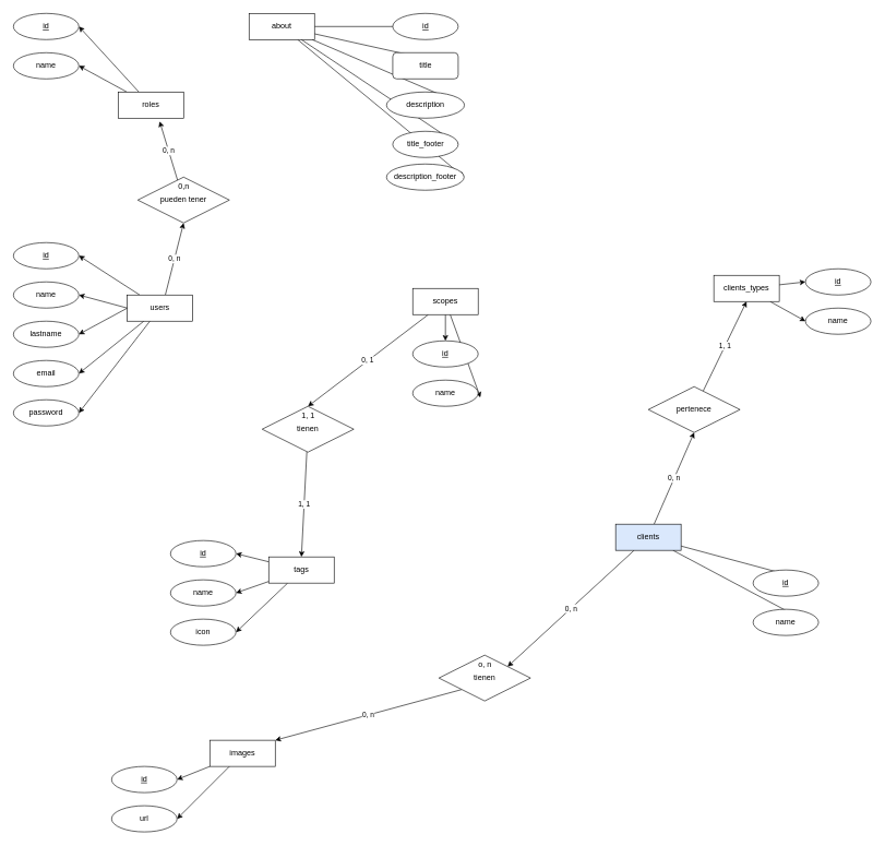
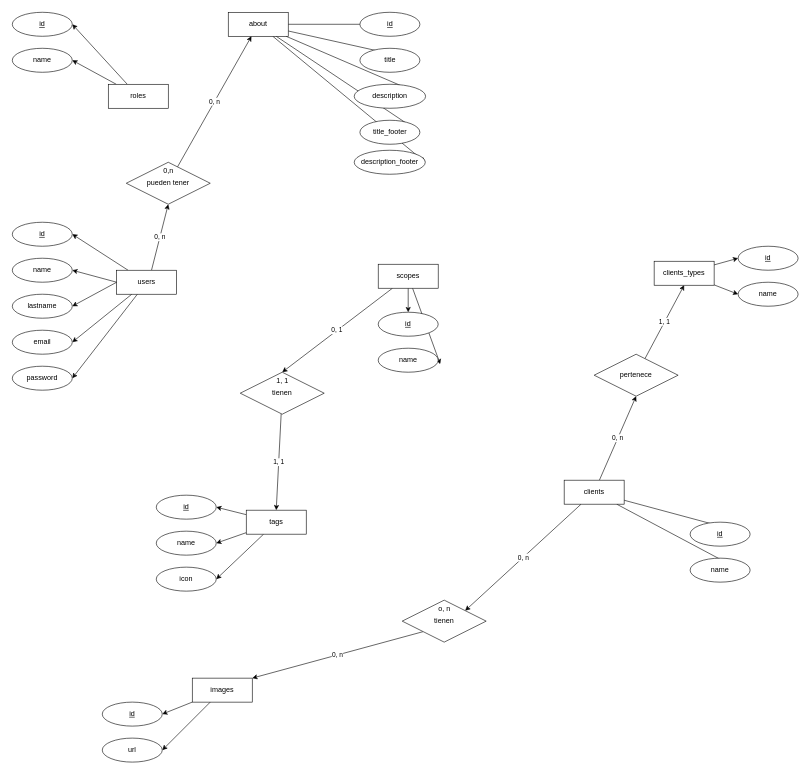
- <mxCell id="33" value="title" style="whiteSpace=wrap;html=1;align=center;rounded=1;" vertex="1" parent="1"><mxGeometry x="599.5" y="80" width="100" height="40" as="geometry" /></mxCell>
+ <mxCell id="33" value="title" style="ellipse;whiteSpace=wrap;html=1;align=center;" vertex="1" parent="1"><mxGeometry x="599.5" y="80" width="100" height="40" as="geometry" /></mxCell>
- <mxCell id="55" value="0, n" style="edgeStyle=none;html=1;entryX=0.634;entryY=1.123;entryDx=0;entryDy=0;entryPerimeter=0;" edge="1" parent="1" source="56" target="40"><mxGeometry relative="1" as="geometry" /></mxCell>
+ <mxCell id="55" value="0, n" style="edgeStyle=none;html=1;" edge="1" parent="1" source="56" target="32"><mxGeometry relative="1" as="geometry" /></mxCell>
- <mxCell id="65" value="clients_types" style="whiteSpace=wrap;html=1;align=center;" vertex="1" parent="1"><mxGeometry x="1090" y="420" width="100" height="40" as="geometry" /></mxCell>
+ <mxCell id="65" value="clients_types" style="whiteSpace=wrap;html=1;align=center;" vertex="1" parent="1"><mxGeometry x="1090" y="435" width="100" height="40" as="geometry" /></mxCell>
- <mxCell id="47" value="clients" style="whiteSpace=wrap;html=1;align=center;fillColor=#dae8fc;" vertex="1" parent="1"><mxGeometry x="940" y="800" width="100" height="40" as="geometry" /></mxCell>
+ <mxCell id="47" value="clients" style="whiteSpace=wrap;html=1;align=center;" vertex="1" parent="1"><mxGeometry x="940" y="800" width="100" height="40" as="geometry" /></mxCell>
